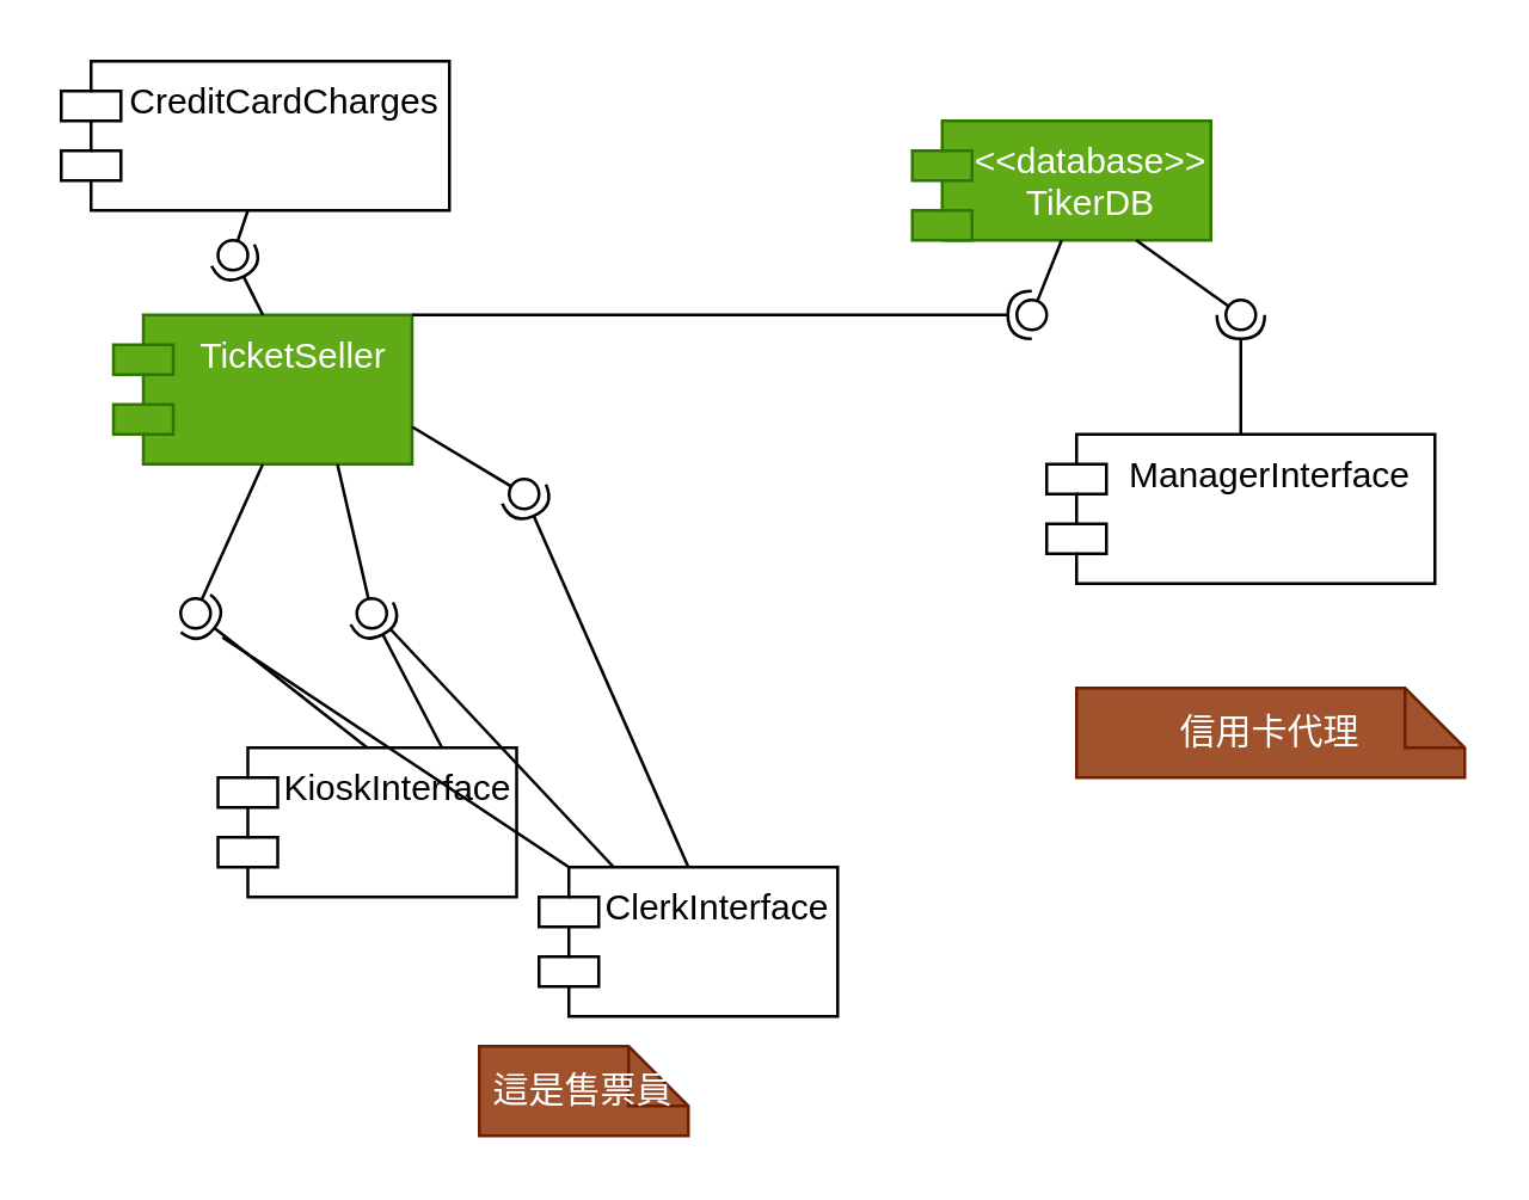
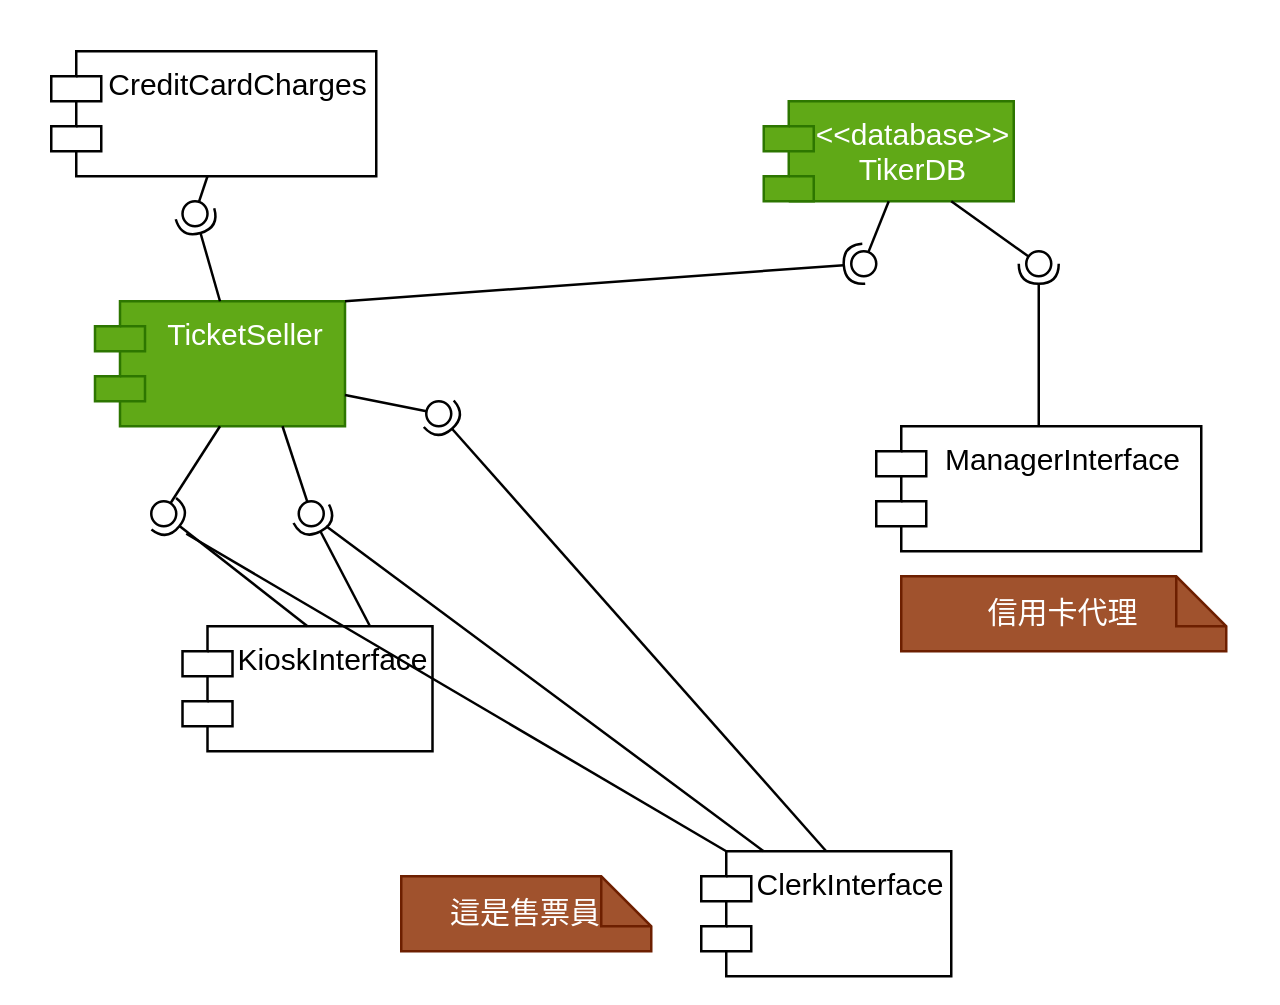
- <mxCell id="6" value="TicketSeller&lt;br&gt;" style="shape=module;align=left;spacingLeft=20;align=center;verticalAlign=top;whiteSpace=wrap;html=1;fillColor=#60a917;fontColor=#ffffff;strokeColor=#2D7600;" vertex="1" parent="1"><mxGeometry x="37.5" y="105" width="100" height="50" as="geometry" /></mxCell>
+ <mxCell id="6" value="TicketSeller&lt;br&gt;" style="shape=module;align=left;spacingLeft=20;align=center;verticalAlign=top;whiteSpace=wrap;html=1;fillColor=#60a917;fontColor=#ffffff;strokeColor=#2D7600;" vertex="1" parent="1"><mxGeometry x="37.5" y="120" width="100" height="50" as="geometry" /></mxCell>
- <mxCell id="5" value="ManagerInterface" style="shape=module;align=left;spacingLeft=20;align=center;verticalAlign=top;whiteSpace=wrap;html=1;" vertex="1" parent="1"><mxGeometry x="350" y="145" width="130" height="50" as="geometry" /></mxCell>
+ <mxCell id="5" value="ManagerInterface" style="shape=module;align=left;spacingLeft=20;align=center;verticalAlign=top;whiteSpace=wrap;html=1;" vertex="1" parent="1"><mxGeometry x="350" y="170" width="130" height="50" as="geometry" /></mxCell>
- <mxCell id="4" value="ClerkInterface" style="shape=module;align=left;spacingLeft=20;align=center;verticalAlign=top;whiteSpace=wrap;html=1;" vertex="1" parent="1"><mxGeometry x="180" y="290" width="100" height="50" as="geometry" /></mxCell>
+ <mxCell id="4" value="ClerkInterface" style="shape=module;align=left;spacingLeft=20;align=center;verticalAlign=top;whiteSpace=wrap;html=1;" vertex="1" parent="1"><mxGeometry x="280" y="340" width="100" height="50" as="geometry" /></mxCell>
- <mxCell id="8" value="這是售票員" style="shape=note;size=20;whiteSpace=wrap;html=1;fillColor=#a0522d;fontColor=#ffffff;strokeColor=#6D1F00;" vertex="1" parent="1"><mxGeometry x="160" y="350" width="70" height="30" as="geometry" /></mxCell>
+ <mxCell id="8" value="這是售票員" style="shape=note;size=20;whiteSpace=wrap;html=1;fillColor=#a0522d;fontColor=#ffffff;strokeColor=#6D1F00;" vertex="1" parent="1"><mxGeometry x="160" y="350" width="100" height="30" as="geometry" /></mxCell>
